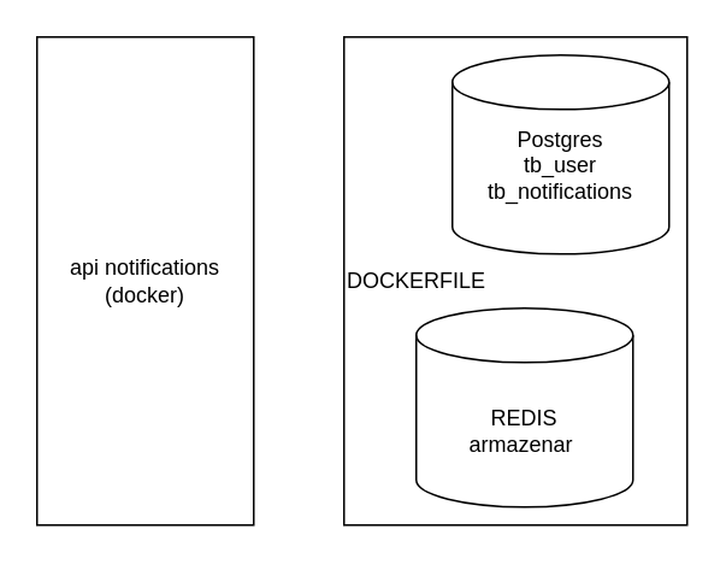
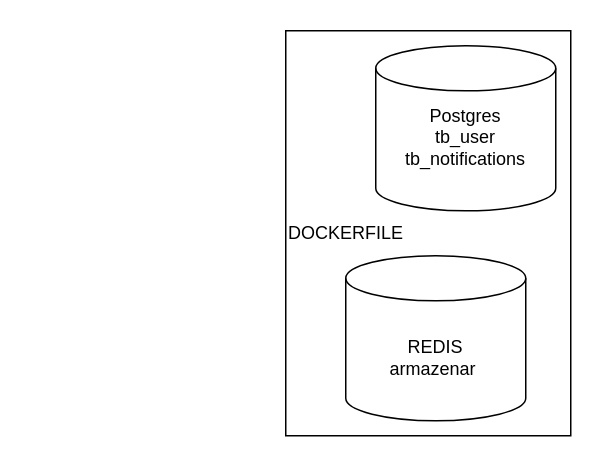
- <mxCell id="2" value="api notifications&lt;div&gt;(docker)&lt;/div&gt;" style="rounded=0;whiteSpace=wrap;html=1;" vertex="1" parent="1"><mxGeometry x="20" width="120" height="270" as="geometry" y="20" /></mxCell>
